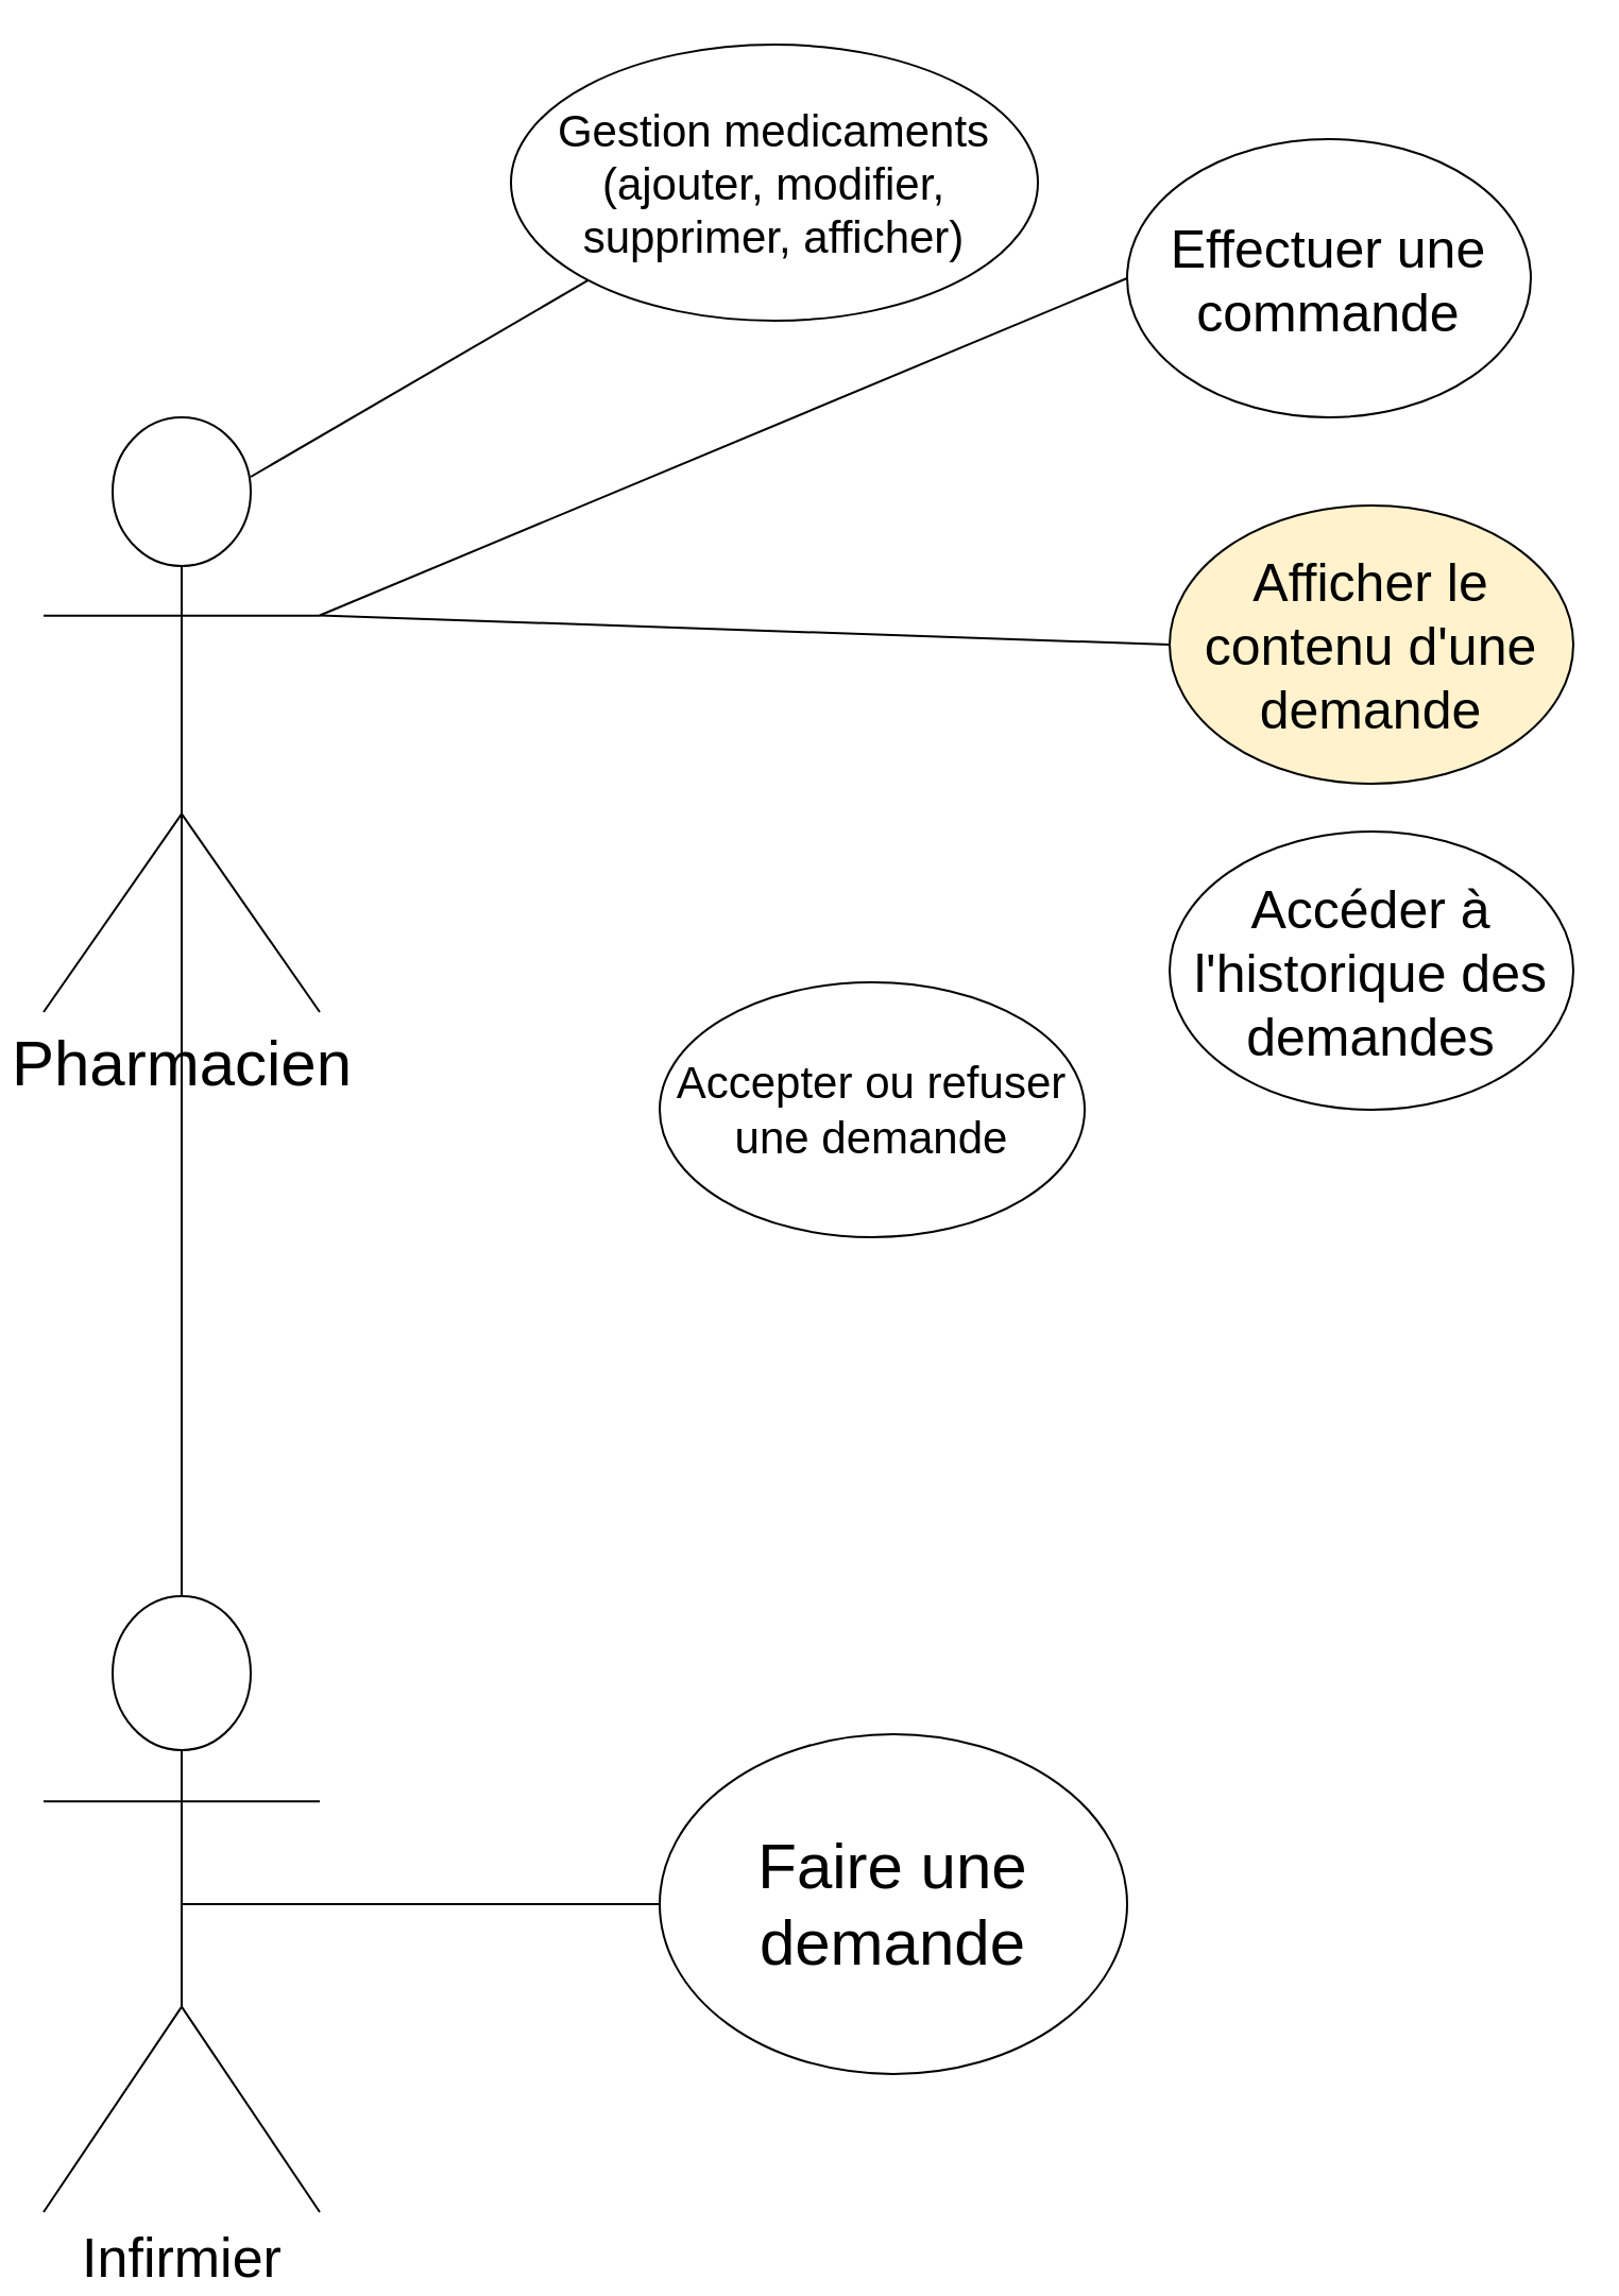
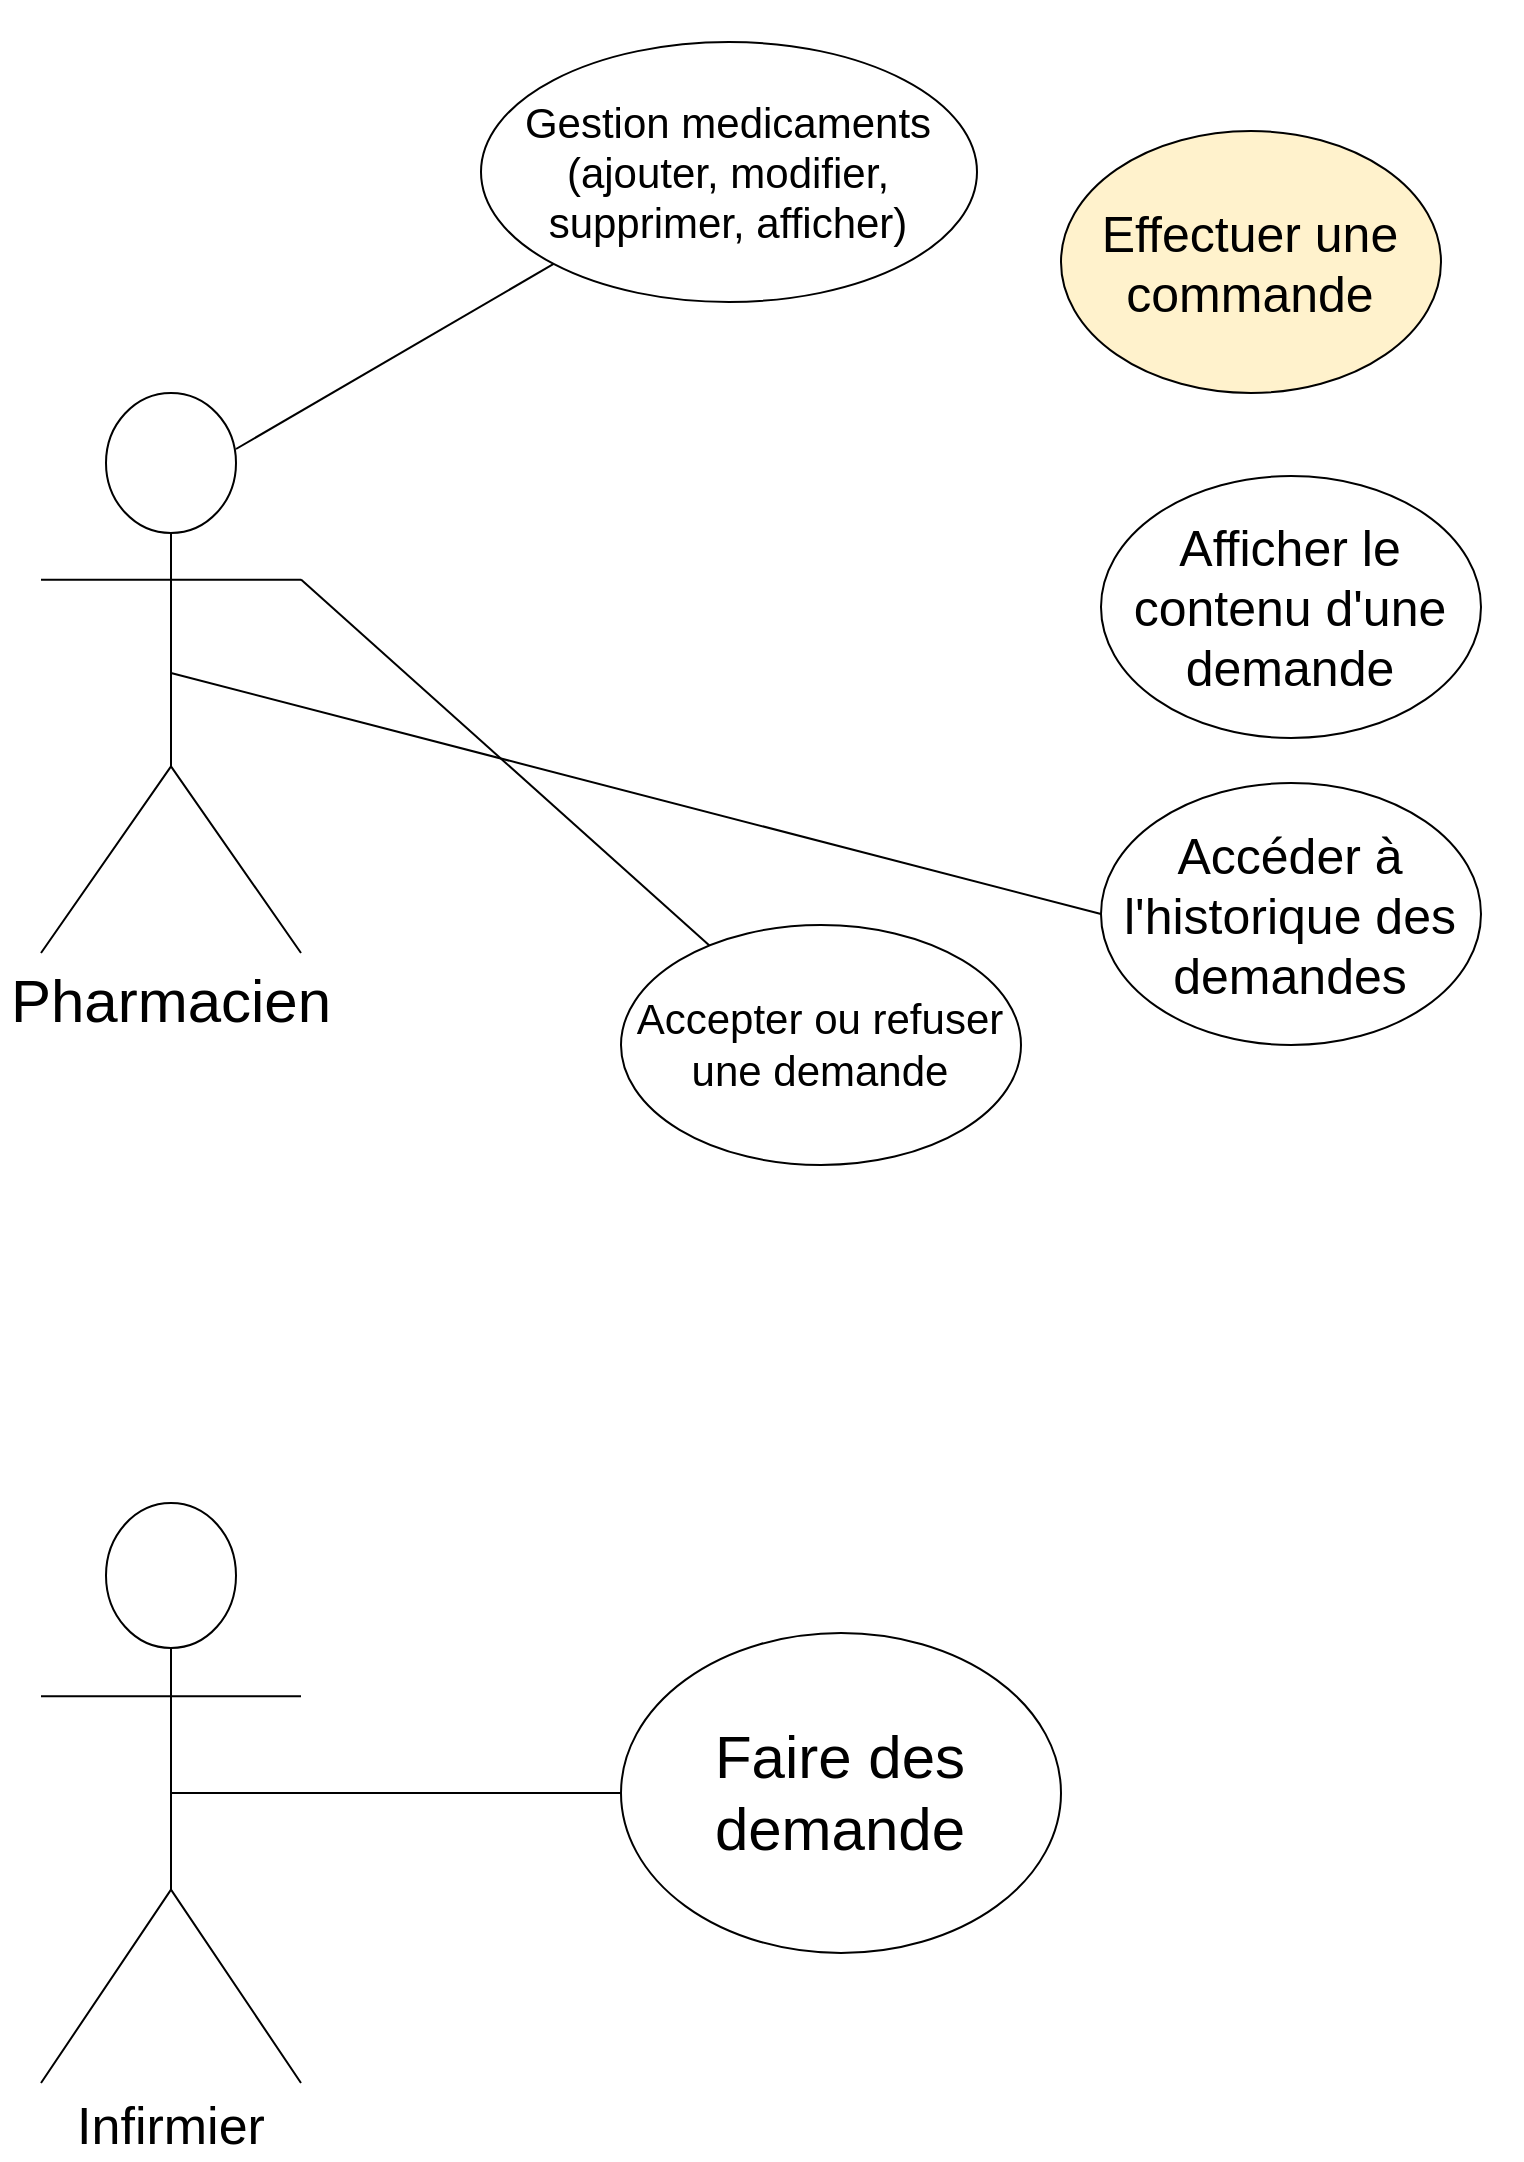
- <mxCell id="6" value="Effectuer une commande" style="ellipse;whiteSpace=wrap;html=1;fontSize=25;" vertex="1" parent="1"><mxGeometry x="530" y="65" width="190" height="131" as="geometry" /></mxCell>
+ <mxCell id="6" value="Effectuer une commande" style="ellipse;whiteSpace=wrap;html=1;fontSize=25;fillColor=#fff2cc;" vertex="1" parent="1"><mxGeometry x="530" y="65" width="190" height="131" as="geometry" /></mxCell>
- <mxCell id="9" value="" style="endArrow=none;html=1;fontSize=30;entryX=0;entryY=0.5;entryDx=0;entryDy=0;exitX=1;exitY=0.333;exitDx=0;exitDy=0;exitPerimeter=0;" edge="1" parent="1" source="2" target="6"><mxGeometry width="50" height="50" relative="1" as="geometry"><mxPoint x="498" y="566" as="sourcePoint" /><mxPoint x="540" y="521" as="targetPoint" /></mxGeometry></mxCell>
- <mxCell id="12" value="" style="endArrow=none;html=1;fontSize=30;entryX=0;entryY=0.5;entryDx=0;entryDy=0;exitX=1;exitY=0.333;exitDx=0;exitDy=0;exitPerimeter=0;" edge="1" parent="1" source="2" target="11"><mxGeometry width="50" height="50" relative="1" as="geometry"><mxPoint x="160.333" y="299" as="sourcePoint" /><mxPoint x="600.333" y="115.667" as="targetPoint" /></mxGeometry></mxCell>
+ <mxCell id="12" value="" style="endArrow=none;html=1;fontSize=30;exitX=1;exitY=0.333;exitDx=0;exitDy=0;exitPerimeter=0;" edge="1" parent="1" source="2" target="5"><mxGeometry width="50" height="50" relative="1" as="geometry"><mxPoint x="160.333" y="299" as="sourcePoint" /><mxPoint x="600.333" y="115.667" as="targetPoint" /></mxGeometry></mxCell>
- <mxCell id="11" value="Afficher le contenu d'une demande" style="ellipse;whiteSpace=wrap;html=1;fontSize=25;fillColor=#fff2cc;" vertex="1" parent="1"><mxGeometry x="550" y="237.5" width="190" height="131" as="geometry" /></mxCell>
+ <mxCell id="11" value="Afficher le contenu d'une demande" style="ellipse;whiteSpace=wrap;html=1;fontSize=25;" vertex="1" parent="1"><mxGeometry x="550" y="237.5" width="190" height="131" as="geometry" /></mxCell>
- <mxCell id="14" value="" style="endArrow=none;html=1;fontSize=30;exitX=0.5;exitY=0.5;exitDx=0;exitDy=0;exitPerimeter=0;" edge="1" parent="1" source="2" target="3"><mxGeometry width="50" height="50" relative="1" as="geometry"><mxPoint x="127" y="234" as="sourcePoint" /><mxPoint x="182" y="162.333" as="targetPoint" /></mxGeometry></mxCell>
+ <mxCell id="14" value="" style="endArrow=none;html=1;fontSize=30;entryX=0;entryY=0.5;entryDx=0;entryDy=0;exitX=0.5;exitY=0.5;exitDx=0;exitDy=0;exitPerimeter=0;" edge="1" parent="1" source="2" target="13"><mxGeometry width="50" height="50" relative="1" as="geometry"><mxPoint x="127" y="234" as="sourcePoint" /><mxPoint x="182" y="162.333" as="targetPoint" /></mxGeometry></mxCell>
- <mxCell id="7" value="Faire une demande" style="ellipse;whiteSpace=wrap;html=1;fontSize=30;" vertex="1" parent="1"><mxGeometry x="310" y="816" width="220" height="160" as="geometry" /></mxCell>
+ <mxCell id="7" value="Faire des demande" style="ellipse;whiteSpace=wrap;html=1;fontSize=30;" vertex="1" parent="1"><mxGeometry x="310" y="816" width="220" height="160" as="geometry" /></mxCell>
